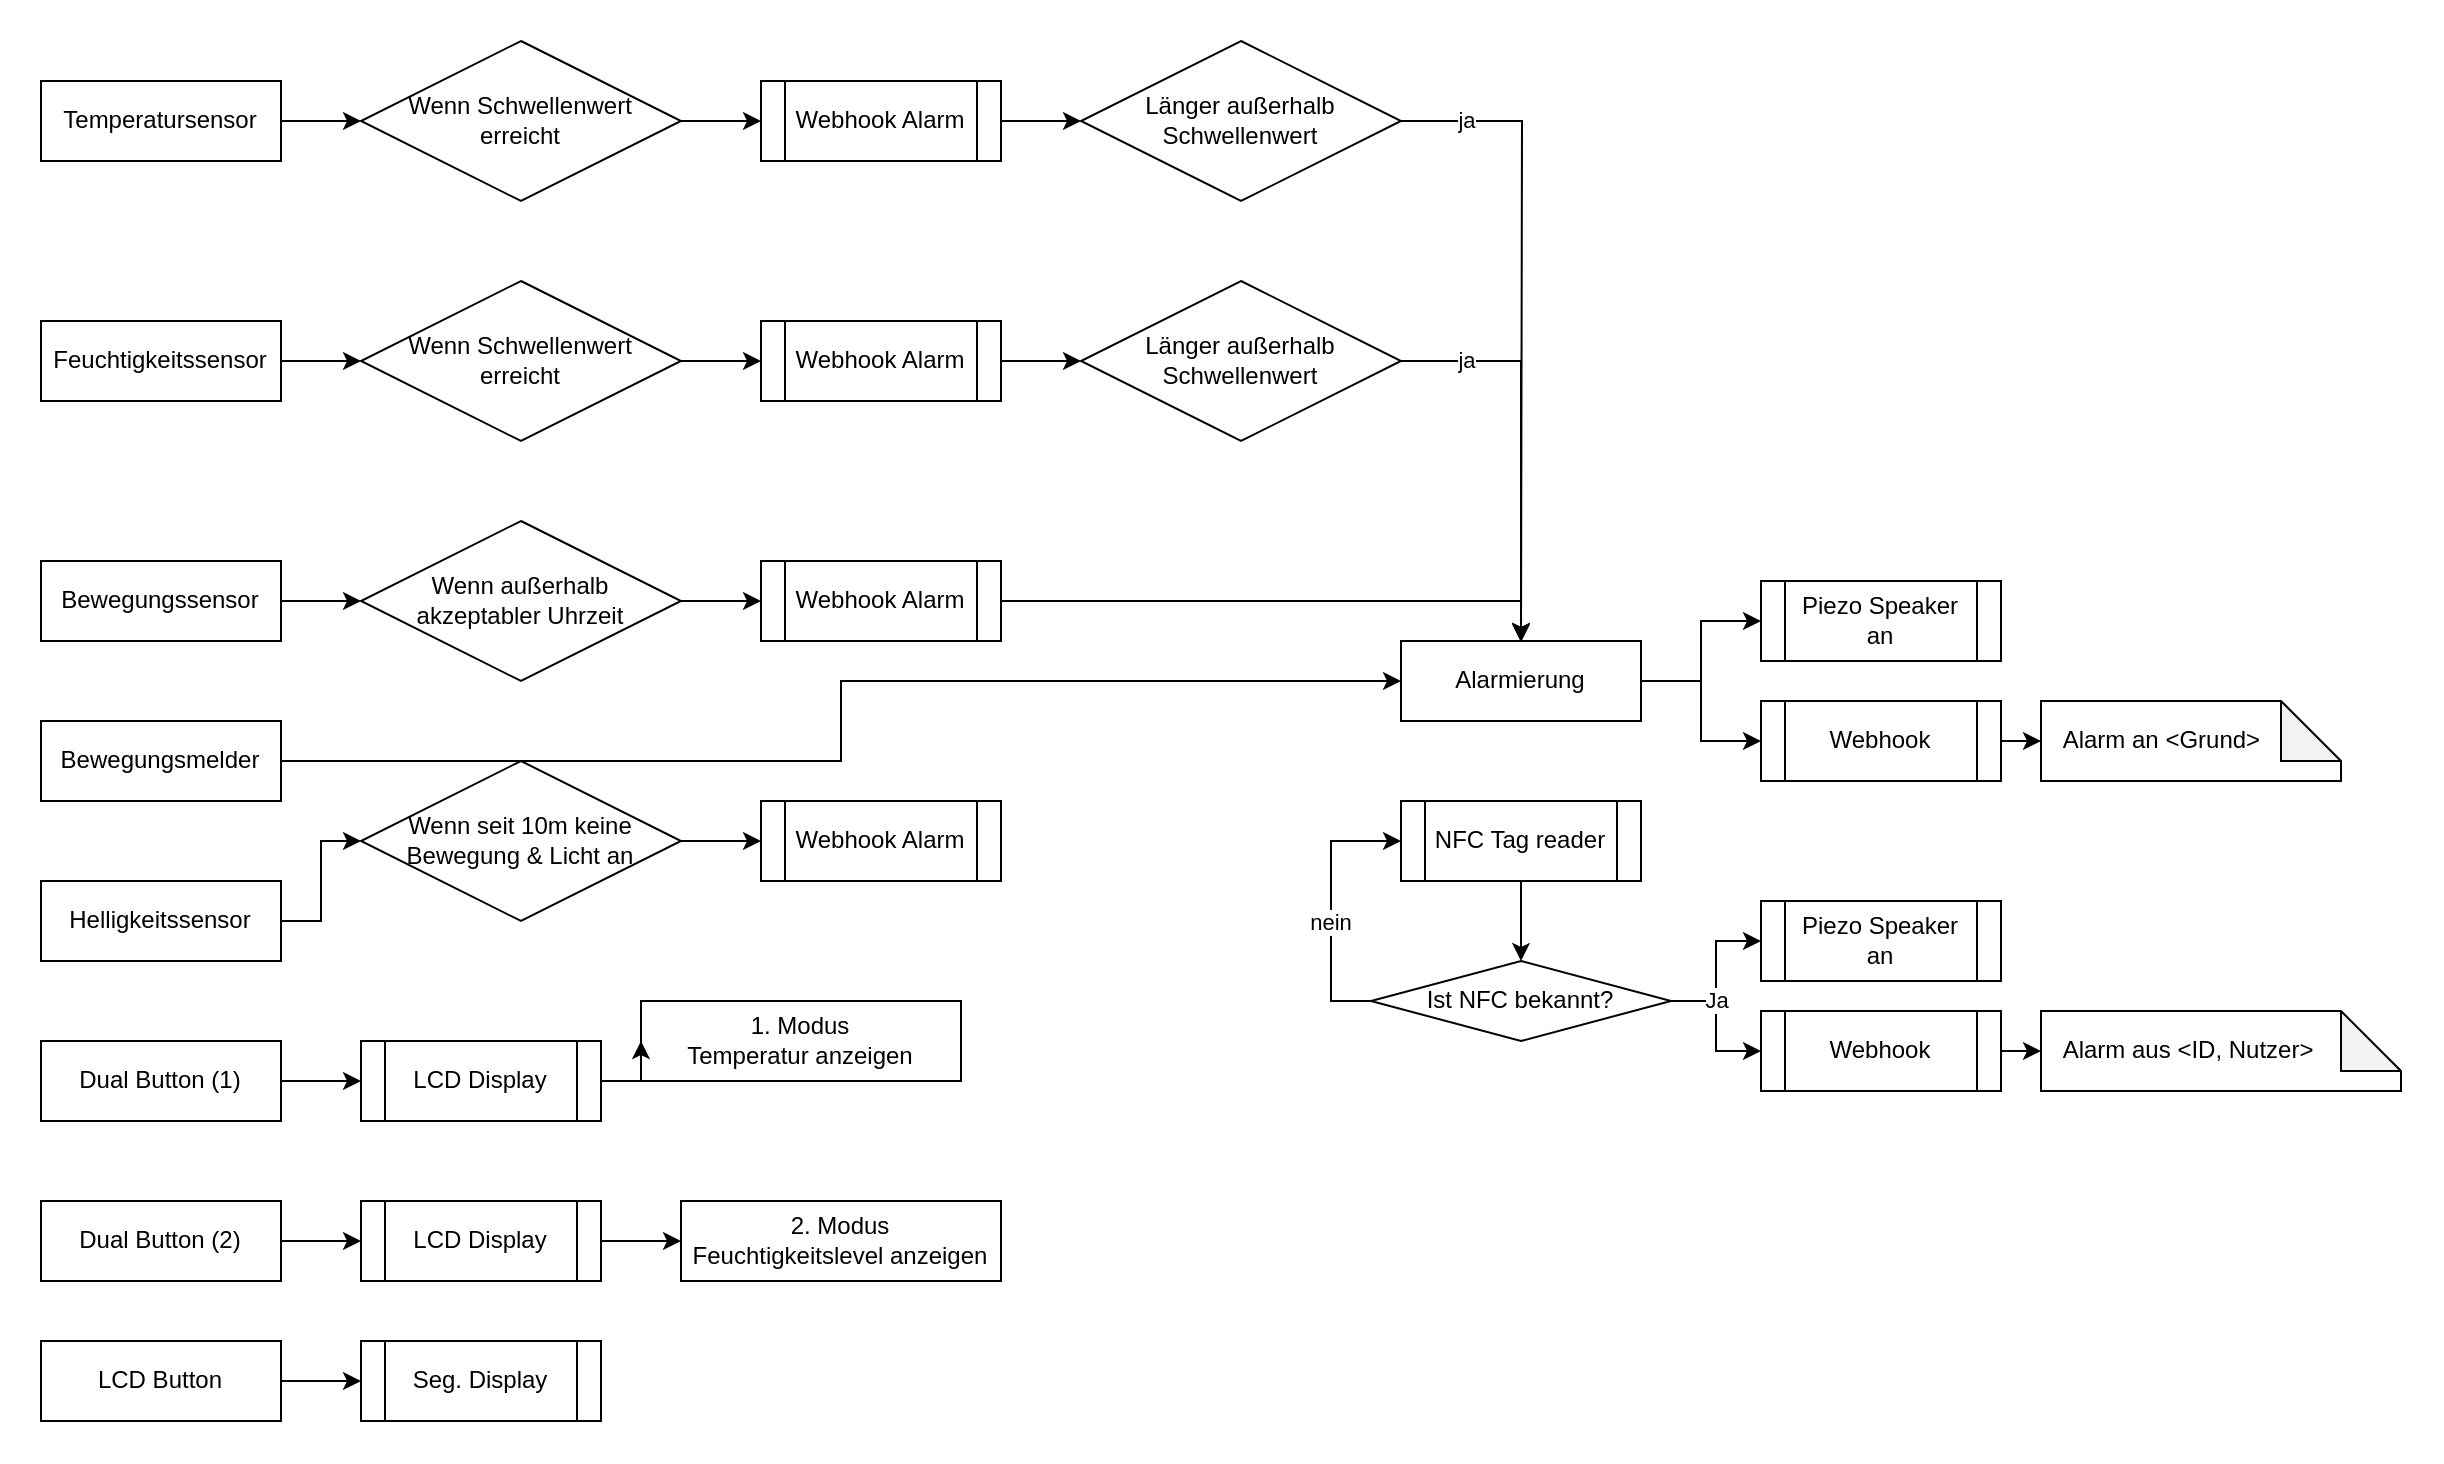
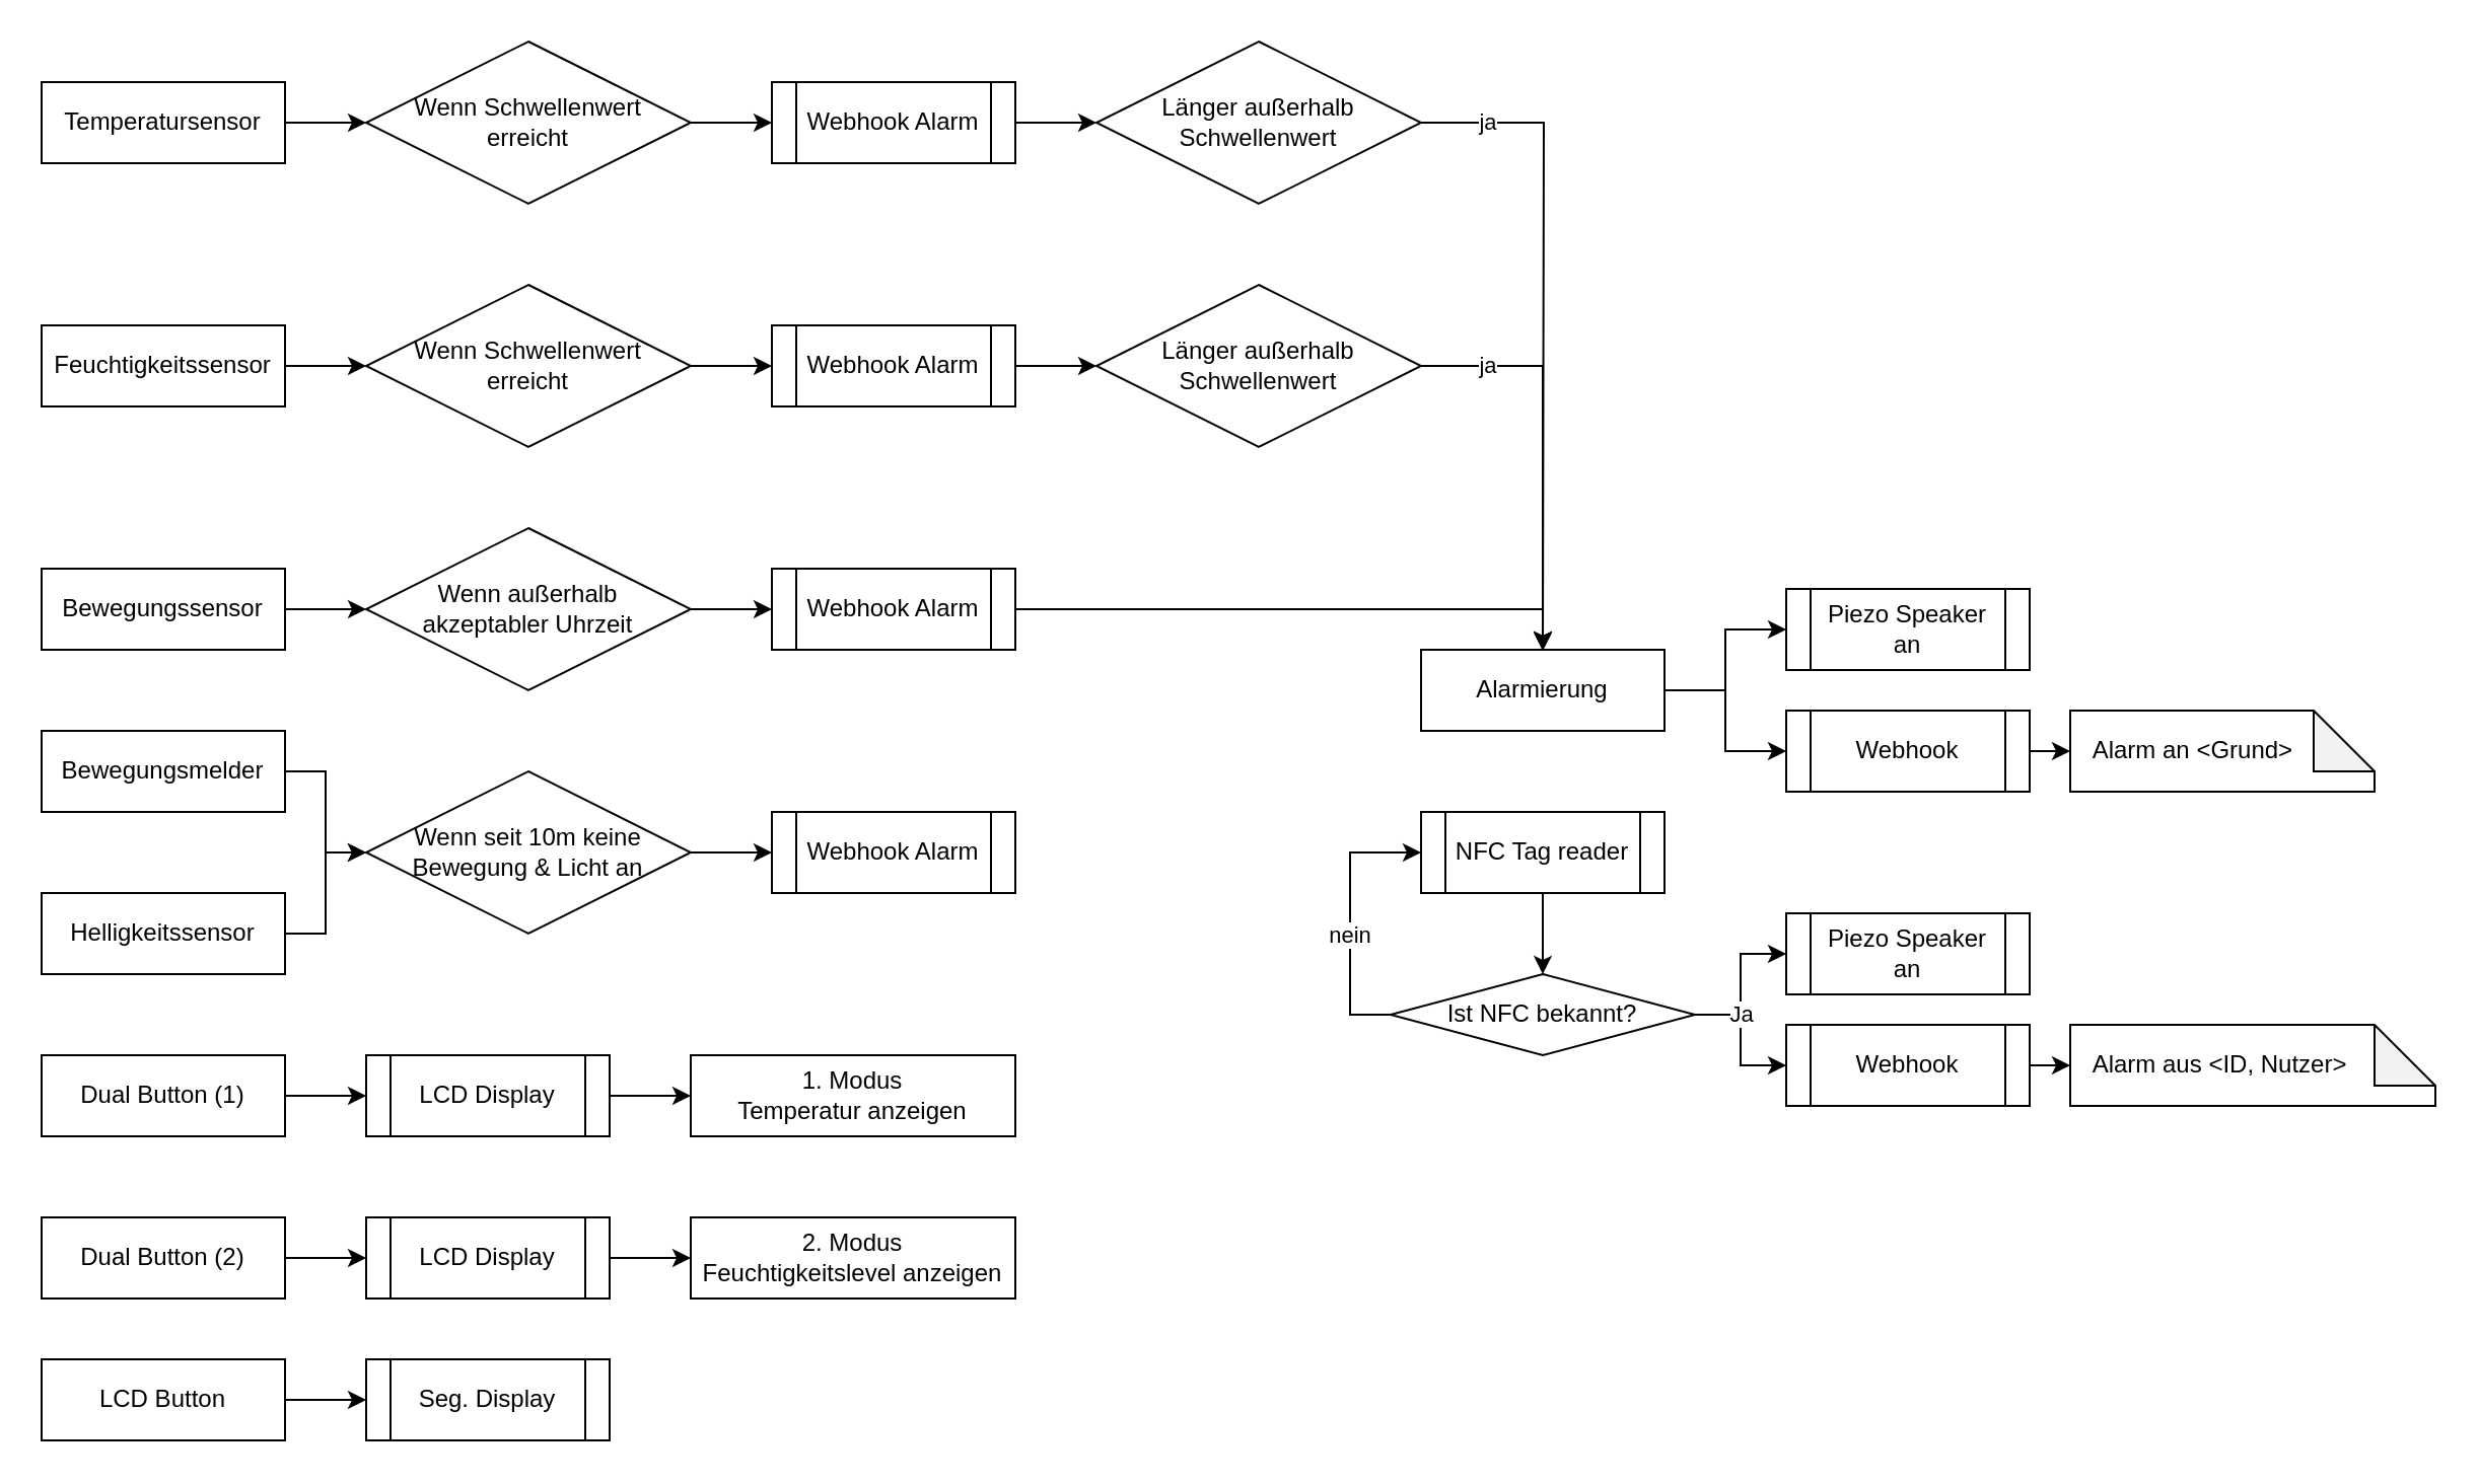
- <mxCell id="10" value="" style="edgeStyle=orthogonalEdgeStyle;rounded=0;orthogonalLoop=1;jettySize=auto;html=1;" parent="1" source="11" target="16" edge="1"><mxGeometry relative="1" as="geometry" /></mxCell>
+ <mxCell id="10" value="" style="edgeStyle=orthogonalEdgeStyle;rounded=0;orthogonalLoop=1;jettySize=auto;html=1;" parent="1" source="11" target="13" edge="1"><mxGeometry relative="1" as="geometry" /></mxCell>
- <mxCell id="8" value="1. Modus &lt;br&gt;Temperatur anzeigen" style="whiteSpace=wrap;html=1;rounded=0;" parent="1" vertex="1"><mxGeometry x="320" y="500" width="160" height="40" as="geometry" /></mxCell>
+ <mxCell id="8" value="1. Modus &lt;br&gt;Temperatur anzeigen" style="whiteSpace=wrap;html=1;rounded=0;" parent="1" vertex="1"><mxGeometry x="340" y="520" width="160" height="40" as="geometry" /></mxCell>
